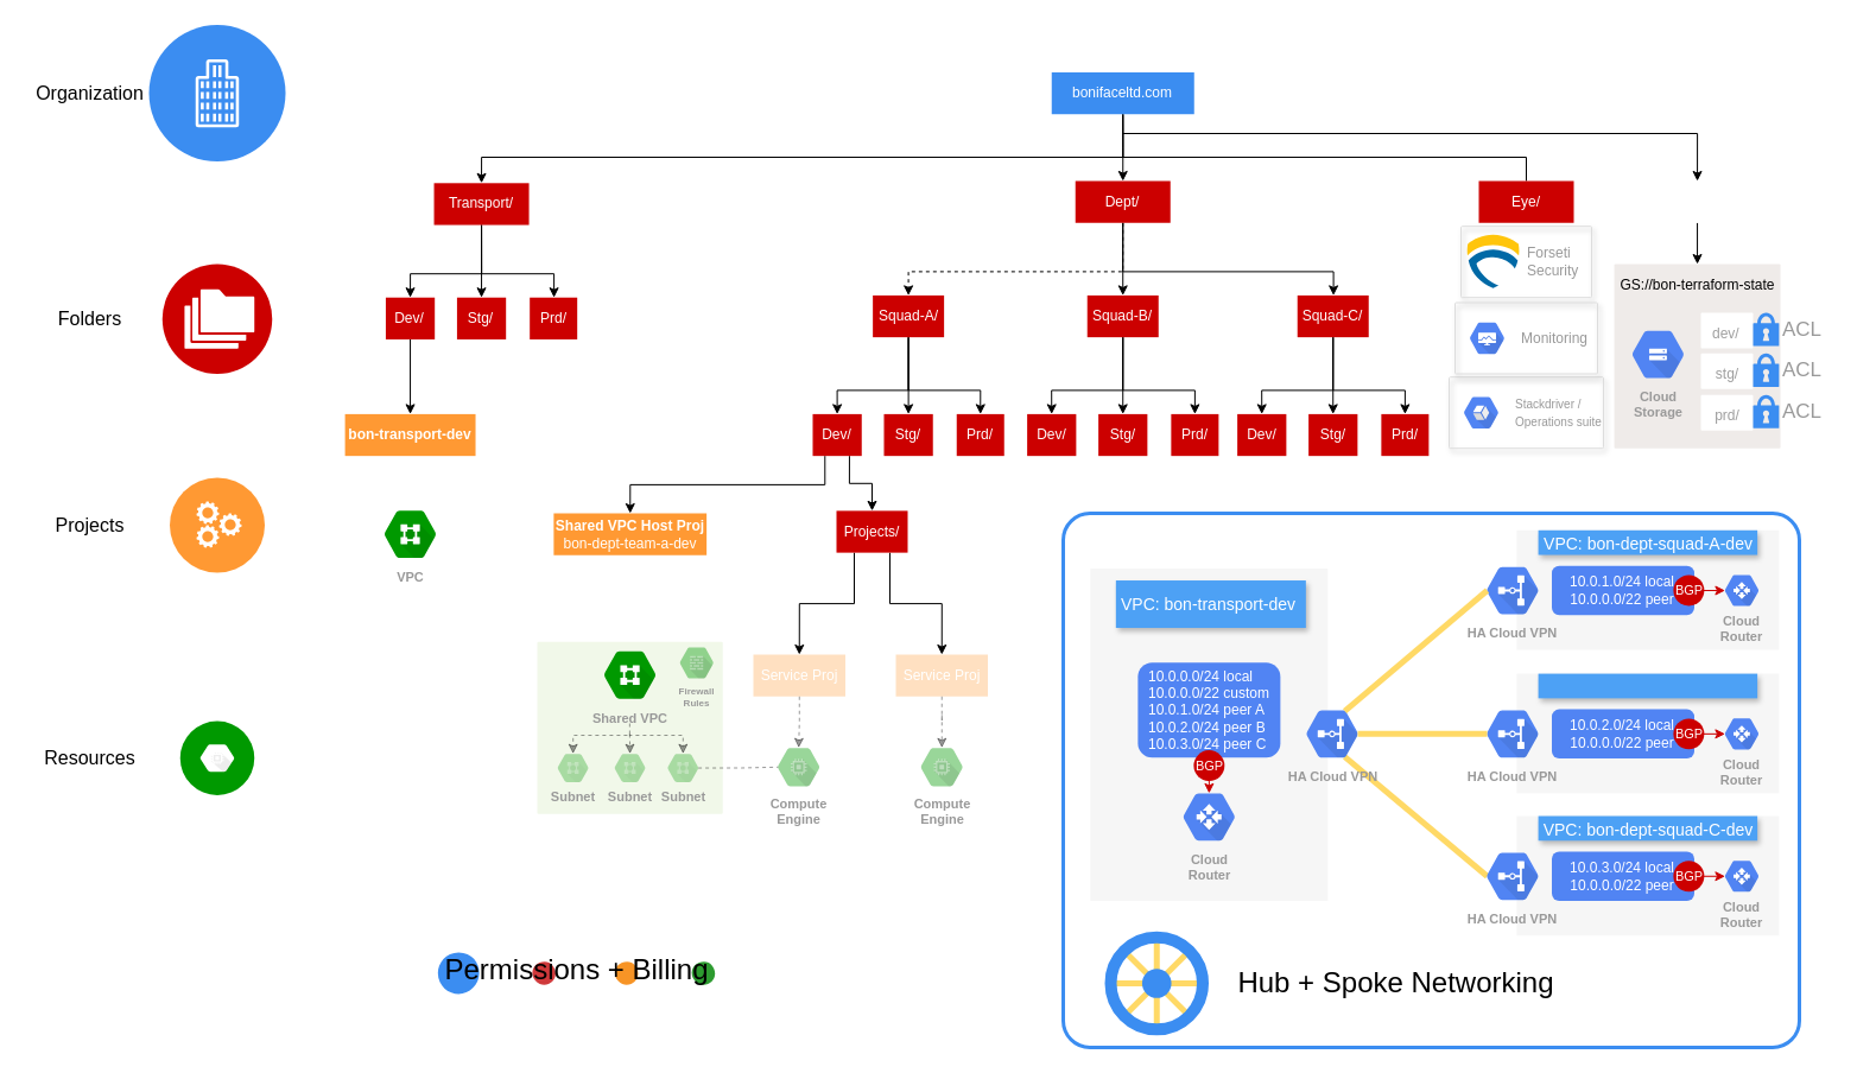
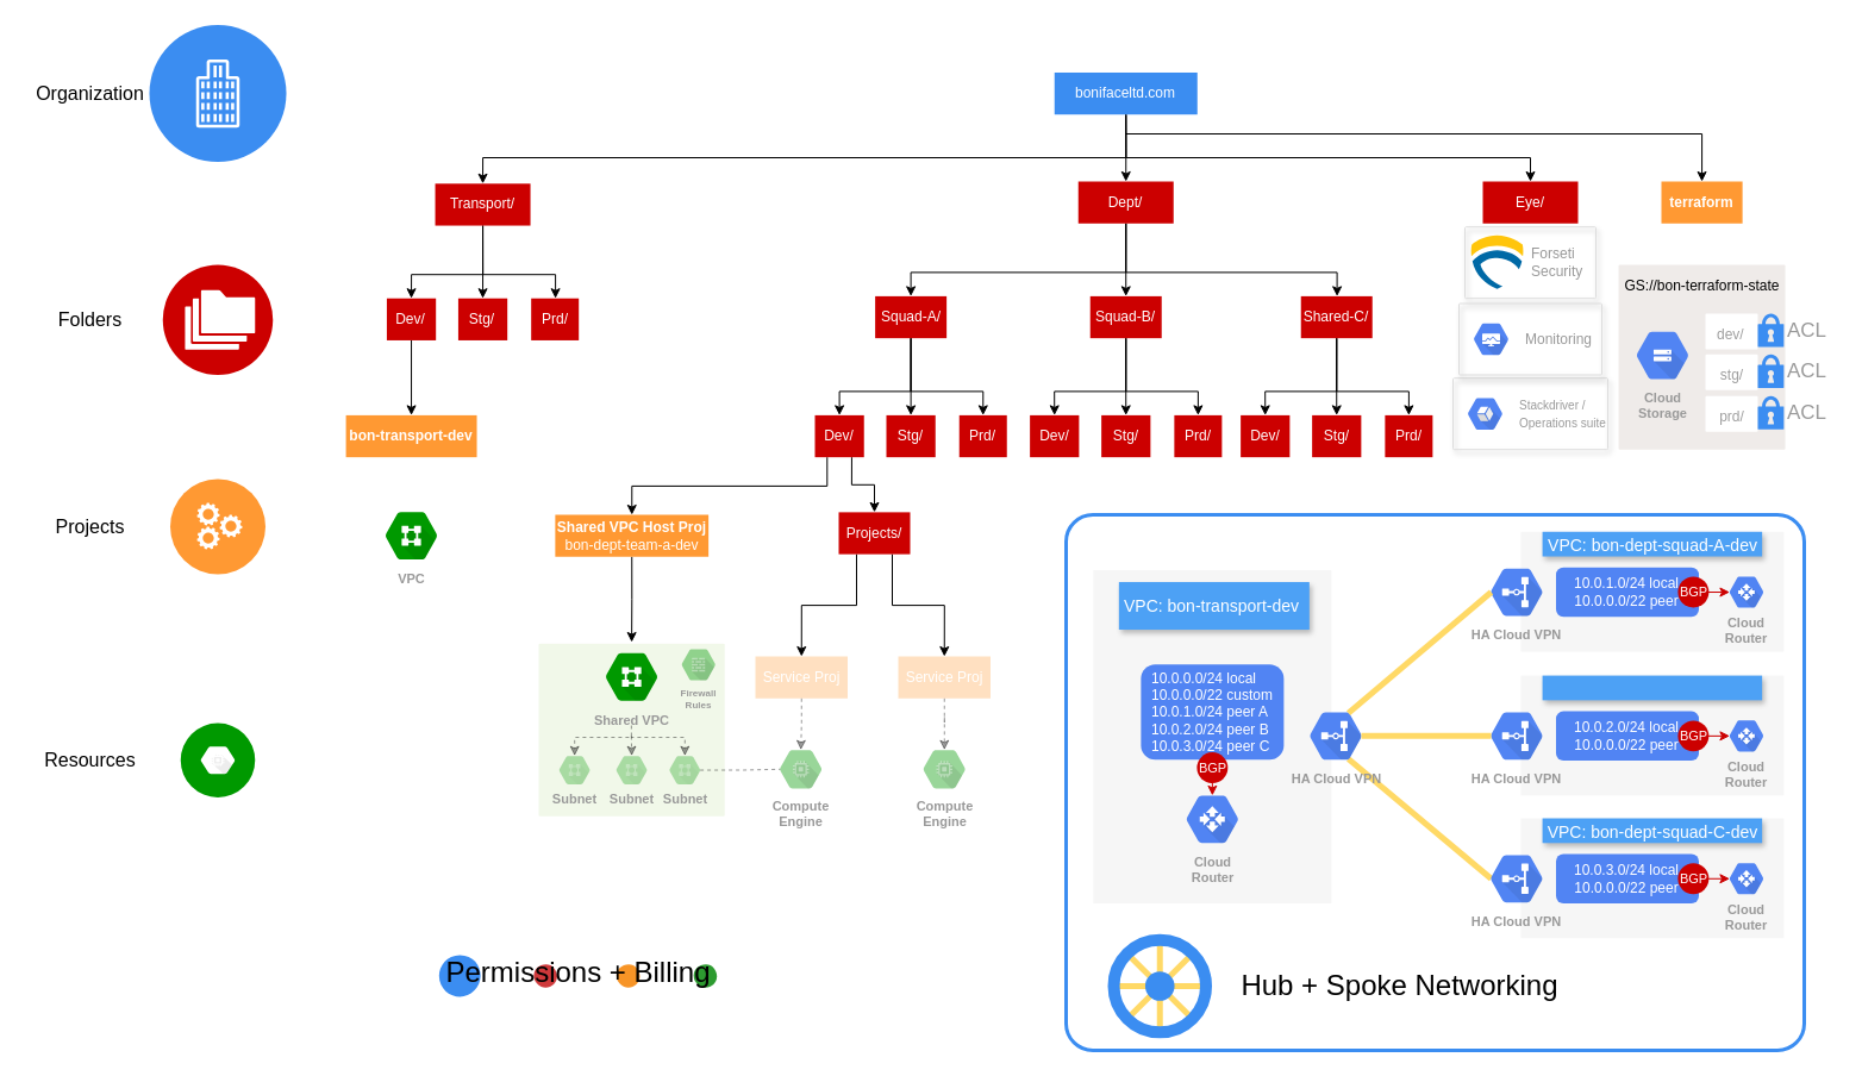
- <mxCell id="20" style="edgeStyle=orthogonalEdgeStyle;rounded=0;orthogonalLoop=1;jettySize=auto;html=1;exitX=0.5;exitY=1;exitDx=0;exitDy=0;endArrow=none;endFill=1;fontSize=8;entryX=0.5;entryY=0;entryDx=0;entryDy=0;" parent="1" source="21" target="80" edge="1"><mxGeometry relative="1" as="geometry"><Array as="points"><mxPoint x="945" y="132" /><mxPoint x="1285" y="132" /></Array></mxGeometry></mxCell>
+ <mxCell id="20" style="edgeStyle=orthogonalEdgeStyle;rounded=0;orthogonalLoop=1;jettySize=auto;html=1;exitX=0.5;exitY=1;exitDx=0;exitDy=0;endArrow=classic;endFill=1;fontSize=8;entryX=0.5;entryY=0;entryDx=0;entryDy=0;" parent="1" source="21" target="80" edge="1"><mxGeometry relative="1" as="geometry"><Array as="points"><mxPoint x="945" y="132" /><mxPoint x="1285" y="132" /></Array></mxGeometry></mxCell>
- <mxCell id="85" value="&lt;font color=&quot;#ffffff&quot;&gt;&lt;b&gt;terraform&lt;/b&gt;&lt;/font&gt;" style="rounded=0;whiteSpace=wrap;html=1;strokeWidth=18;strokeColor=none;fillColor=#ffffff;" parent="1" vertex="1"><mxGeometry x="1395" y="152" width="68.12" height="35.25" as="geometry" /></mxCell>
+ <mxCell id="85" value="&lt;font color=&quot;#ffffff&quot;&gt;&lt;b&gt;terraform&lt;/b&gt;&lt;/font&gt;" style="rounded=0;whiteSpace=wrap;html=1;strokeWidth=18;strokeColor=none;fillColor=#FF9933;" parent="1" vertex="1"><mxGeometry x="1395" y="152" width="68.12" height="35.25" as="geometry" /></mxCell>
- <mxCell id="84" style="rounded=0;orthogonalLoop=1;jettySize=auto;html=1;exitX=0.5;exitY=1;exitDx=0;exitDy=0;entryX=0.5;entryY=0;entryDx=0;entryDy=0;entryPerimeter=0;endArrow=classic;endFill=1;fontFamily=Helvetica;fontSize=8;fontColor=#999999;" parent="1" source="85" target="82" edge="1"><mxGeometry relative="1" as="geometry" /></mxCell>
- <mxCell id="27" style="edgeStyle=orthogonalEdgeStyle;rounded=0;orthogonalLoop=1;jettySize=auto;html=1;exitX=0.5;exitY=1;exitDx=0;exitDy=0;entryX=0.5;entryY=0;entryDx=0;entryDy=0;dashed=1;" parent="1" source="29" target="37" edge="1"><mxGeometry relative="1" as="geometry"><Array as="points"><mxPoint x="945.62" y="228.4" /><mxPoint x="764.62" y="228.4" /></Array></mxGeometry></mxCell>
+ <mxCell id="27" style="edgeStyle=orthogonalEdgeStyle;rounded=0;orthogonalLoop=1;jettySize=auto;html=1;exitX=0.5;exitY=1;exitDx=0;exitDy=0;entryX=0.5;entryY=0;entryDx=0;entryDy=0;" parent="1" source="29" target="37" edge="1"><mxGeometry relative="1" as="geometry"><Array as="points"><mxPoint x="945.62" y="228.4" /><mxPoint x="764.62" y="228.4" /></Array></mxGeometry></mxCell>
- <mxCell id="53" value="&lt;font color=&quot;#ffffff&quot;&gt;Squad-C/&lt;/font&gt;" style="rounded=0;whiteSpace=wrap;html=1;strokeWidth=18;strokeColor=none;fillColor=#CC0000;" parent="1" vertex="1"><mxGeometry x="1092.24" y="248.4" width="60" height="35.25" as="geometry" /></mxCell>
+ <mxCell id="53" value="&lt;font color=&quot;#ffffff&quot;&gt;Shared-C/&lt;/font&gt;" style="rounded=0;whiteSpace=wrap;html=1;strokeWidth=18;strokeColor=none;fillColor=#CC0000;" parent="1" vertex="1"><mxGeometry x="1092.24" y="248.4" width="60" height="35.25" as="geometry" /></mxCell>
+ <mxCell id="60" style="edgeStyle=orthogonalEdgeStyle;rounded=0;orthogonalLoop=1;jettySize=auto;html=1;exitX=0.5;exitY=1;exitDx=0;exitDy=0;" parent="1" source="61" target="71" edge="1"><mxGeometry relative="1" as="geometry"><mxPoint x="530" y="512" as="targetPoint" /></mxGeometry></mxCell>
